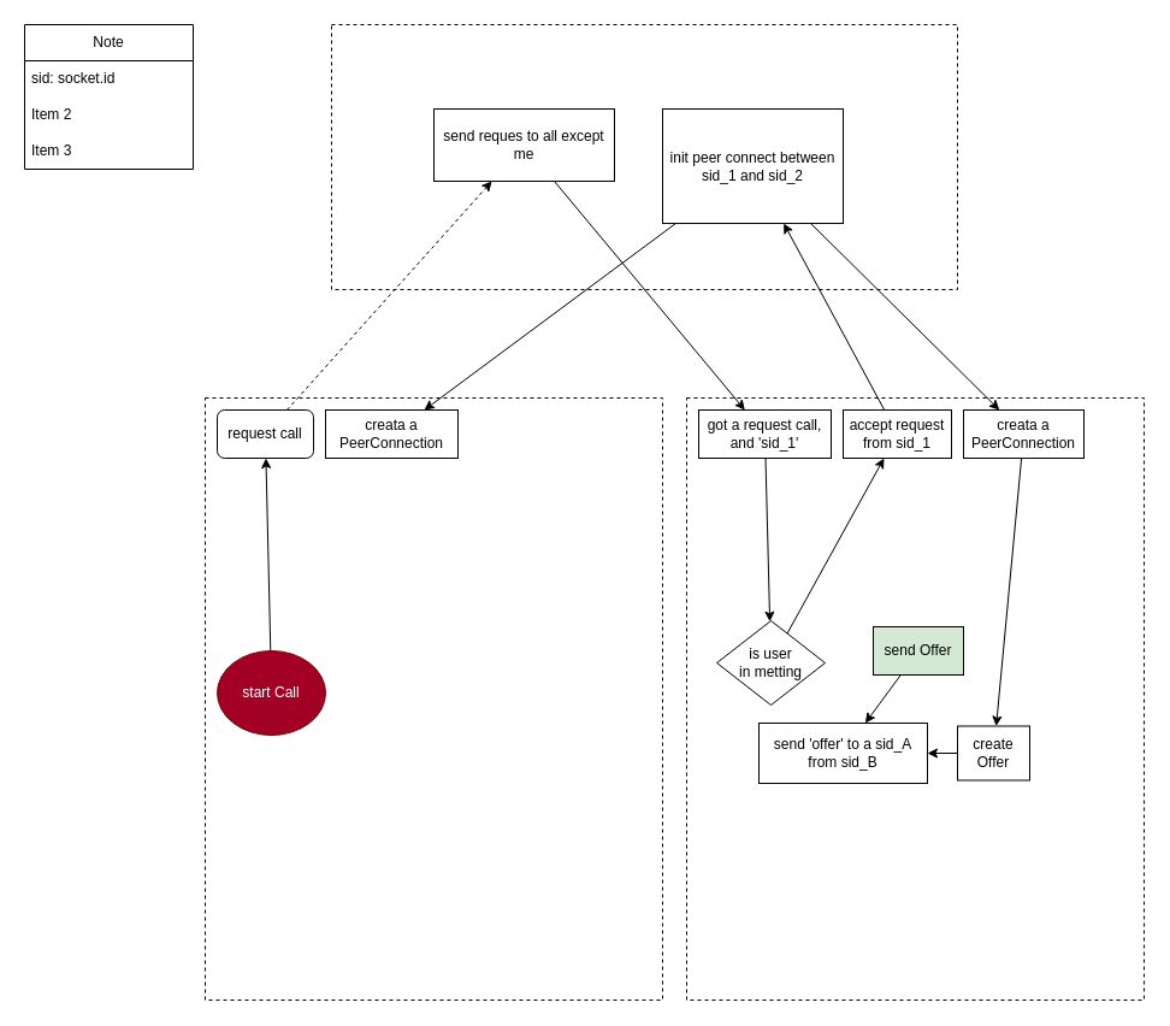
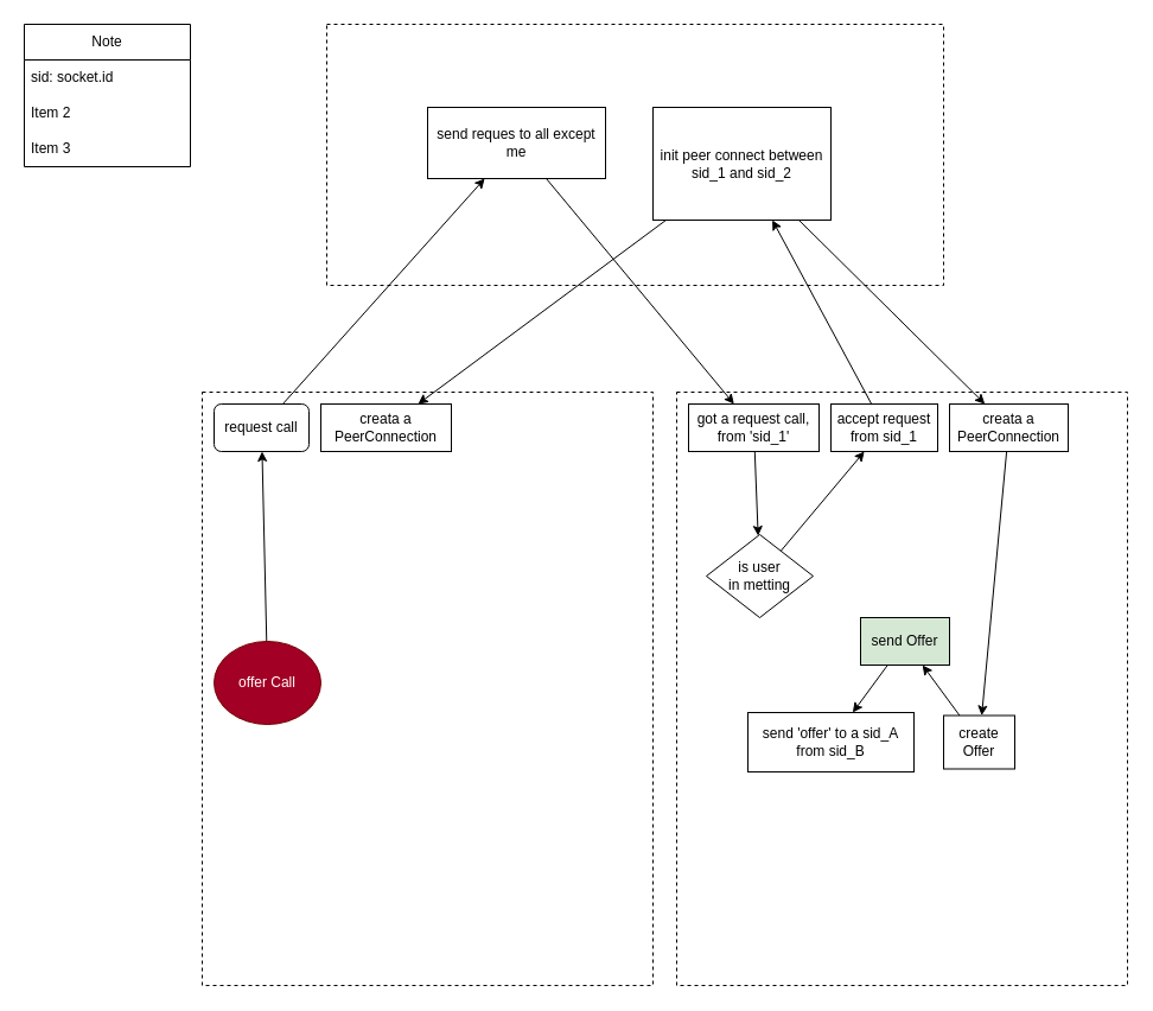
- <mxCell id="7" style="edgeStyle=none;html=1;dashed=1;" edge="1" parent="1" source="8" target="12"><mxGeometry relative="1" as="geometry" /></mxCell>
+ <mxCell id="7" style="edgeStyle=none;html=1;" edge="1" parent="1" source="8" target="12"><mxGeometry relative="1" as="geometry" /></mxCell>
- <mxCell id="10" value="got a request call, and 'sid_1'" style="rounded=0;whiteSpace=wrap;html=1;" vertex="1" parent="1"><mxGeometry x="580" y="340" width="110" height="40" as="geometry" /></mxCell>
+ <mxCell id="10" value="got a request call, from 'sid_1'" style="rounded=0;whiteSpace=wrap;html=1;" vertex="1" parent="1"><mxGeometry x="580" y="340" width="110" height="40" as="geometry" /></mxCell>
- <mxCell id="14" value="is user &lt;br&gt;in metting" style="rhombus;whiteSpace=wrap;html=1;" vertex="1" parent="1"><mxGeometry x="595" y="515" width="90" height="70" as="geometry" /></mxCell>
+ <mxCell id="14" value="is user &lt;br&gt;in metting" style="rhombus;whiteSpace=wrap;html=1;" vertex="1" parent="1"><mxGeometry x="595" y="450" width="90" height="70" as="geometry" /></mxCell>
- <mxCell id="6" value="start Call" style="ellipse;whiteSpace=wrap;html=1;fillColor=#a20025;fontColor=#ffffff;strokeColor=#6F0000;" vertex="1" parent="1"><mxGeometry x="180" y="540" width="90" height="70" as="geometry" /></mxCell>
+ <mxCell id="6" value="offer Call" style="ellipse;whiteSpace=wrap;html=1;fillColor=#a20025;fontColor=#ffffff;strokeColor=#6F0000;" vertex="1" parent="1"><mxGeometry x="180" y="540" width="90" height="70" as="geometry" /></mxCell>
- <mxCell id="20" style="edgeStyle=none;html=1;" edge="1" parent="1" source="21" target="26"><mxGeometry relative="1" as="geometry" /></mxCell>
+ <mxCell id="20" style="edgeStyle=none;html=1;" edge="1" parent="1" source="21" target="19"><mxGeometry relative="1" as="geometry" /></mxCell>
